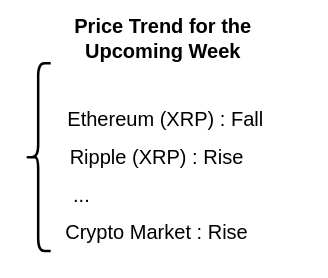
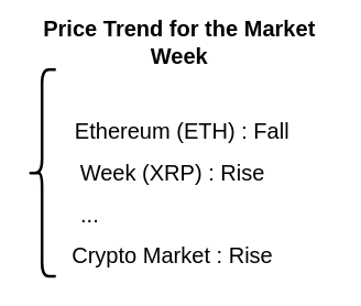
- <mxCell id="3" value="&lt;font style=&quot;font-size: 16px;&quot;&gt;Price Trend for the Upcoming Week&lt;/font&gt;" style="text;html=1;strokeColor=none;fillColor=none;align=center;verticalAlign=middle;whiteSpace=wrap;rounded=0;fontStyle=1" vertex="1" parent="1"><mxGeometry x="20" y="20" width="220" height="20" as="geometry" /></mxCell>
+ <mxCell id="3" value="&lt;font style=&quot;font-size: 16px;&quot;&gt;Price Trend for the Market Week&lt;/font&gt;" style="text;html=1;strokeColor=none;fillColor=none;align=center;verticalAlign=middle;whiteSpace=wrap;rounded=0;fontStyle=1" vertex="1" parent="1"><mxGeometry x="20" y="20" width="220" height="20" as="geometry" /></mxCell>
- <mxCell id="4" value="&lt;font style=&quot;font-size: 16px;&quot;&gt;Ethereum (XRP) : Fall&lt;/font&gt;" style="text;html=1;strokeColor=none;fillColor=none;align=center;verticalAlign=middle;whiteSpace=wrap;rounded=0;" vertex="1" parent="1"><mxGeometry x="51" y="80" width="162" height="30" as="geometry" /></mxCell>
+ <mxCell id="4" value="&lt;font style=&quot;font-size: 16px;&quot;&gt;Ethereum (ETH) : Fall&lt;/font&gt;" style="text;html=1;strokeColor=none;fillColor=none;align=center;verticalAlign=middle;whiteSpace=wrap;rounded=0;" vertex="1" parent="1"><mxGeometry x="51" y="80" width="162" height="30" as="geometry" /></mxCell>
- <mxCell id="6" value="&lt;font style=&quot;font-size: 16px;&quot;&gt;Ripple (XRP) : Rise&lt;/font&gt;" style="text;html=1;strokeColor=none;fillColor=none;align=center;verticalAlign=middle;whiteSpace=wrap;rounded=0;" vertex="1" parent="1"><mxGeometry x="50" y="110" width="150" height="30" as="geometry" /></mxCell>
+ <mxCell id="6" value="&lt;font style=&quot;font-size: 16px;&quot;&gt;Week (XRP) : Rise&lt;/font&gt;" style="text;html=1;strokeColor=none;fillColor=none;align=center;verticalAlign=middle;whiteSpace=wrap;rounded=0;" vertex="1" parent="1"><mxGeometry x="50" y="110" width="150" height="30" as="geometry" /></mxCell>
